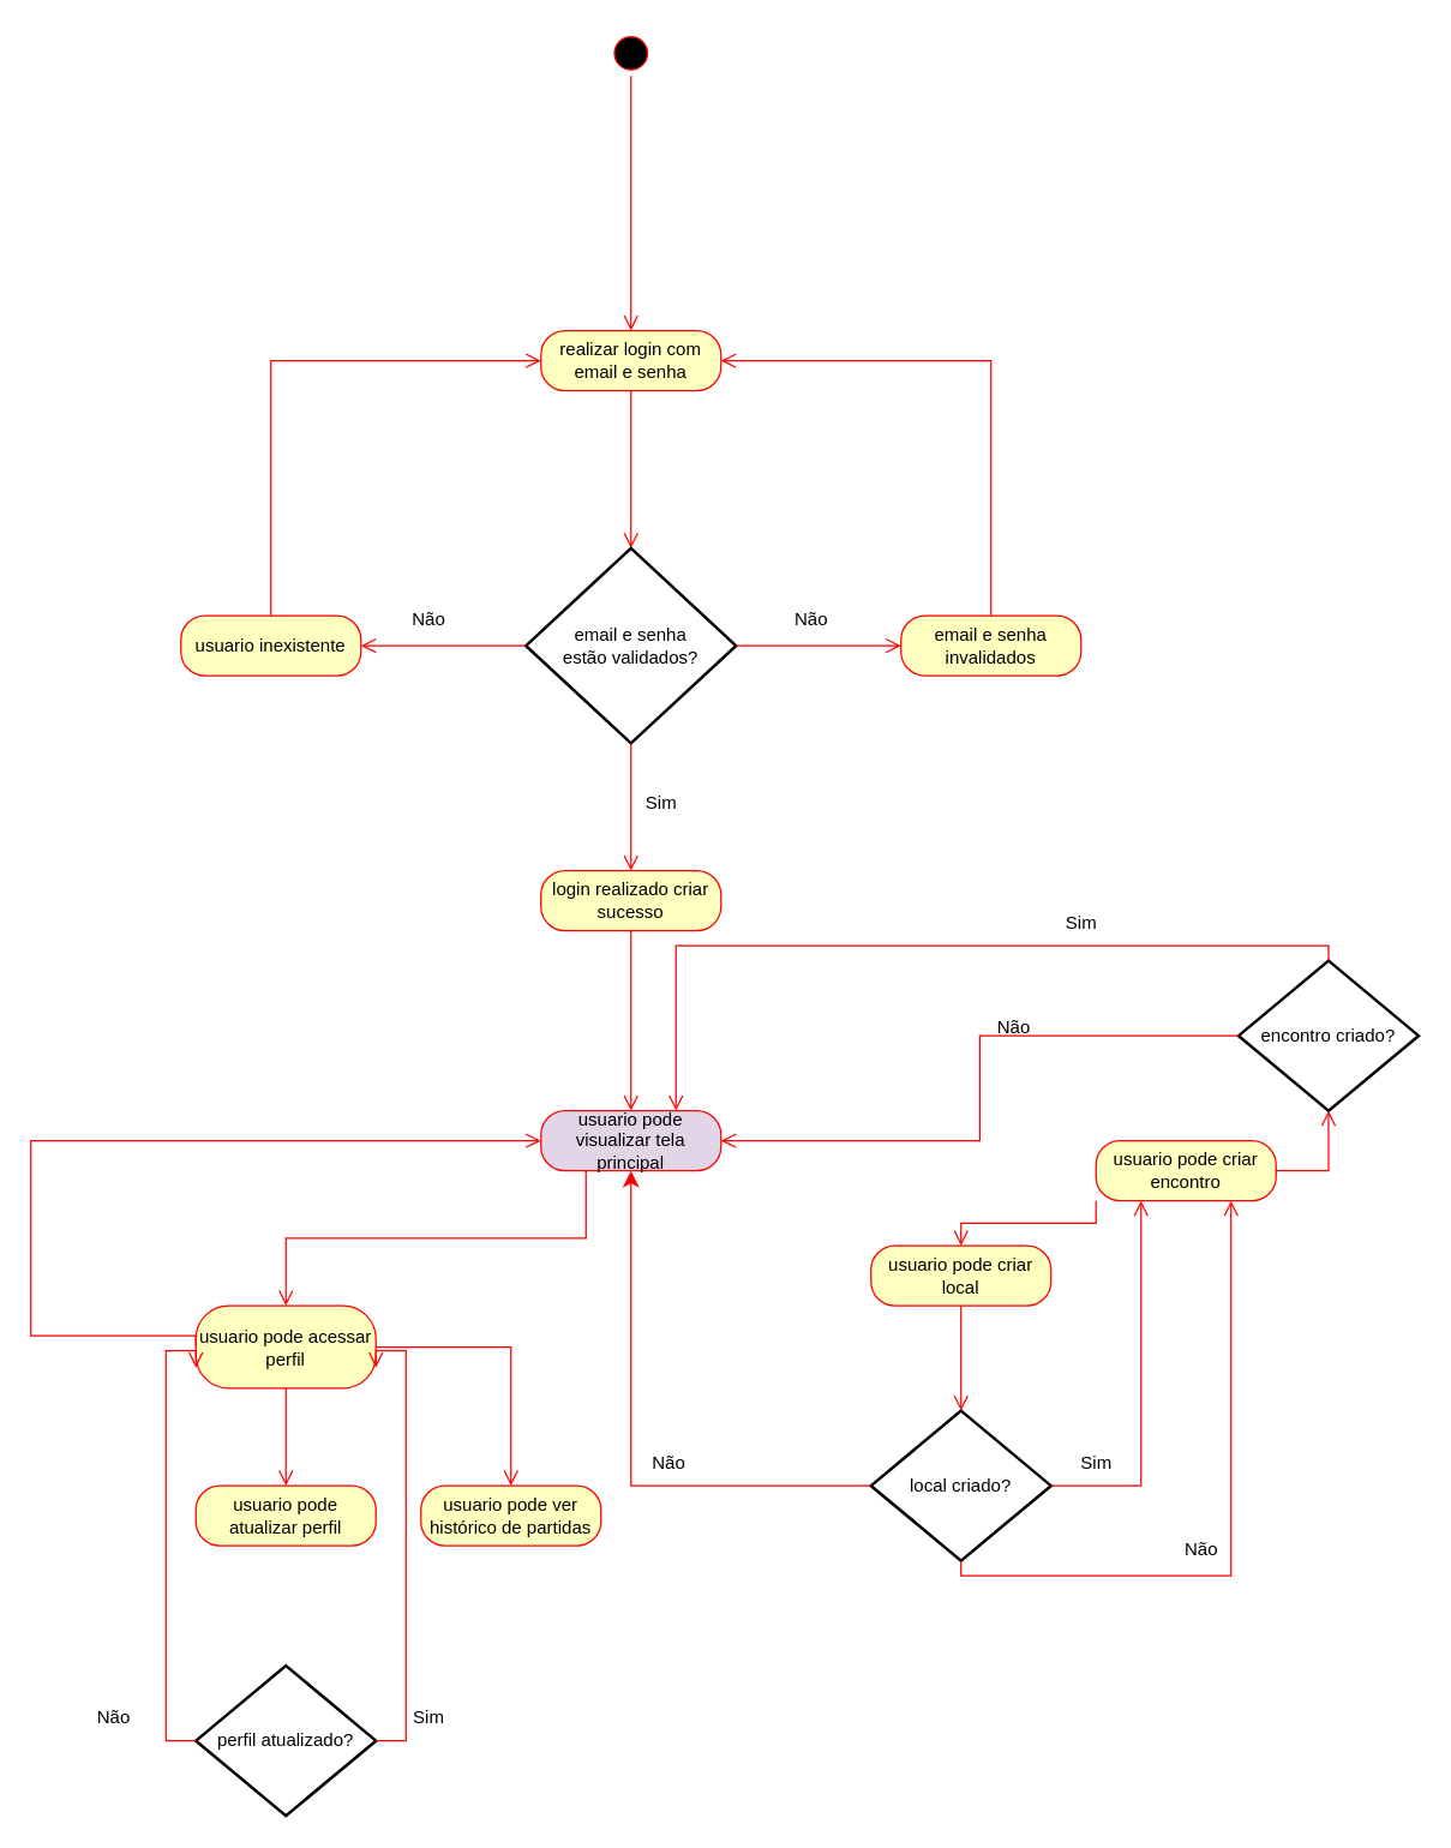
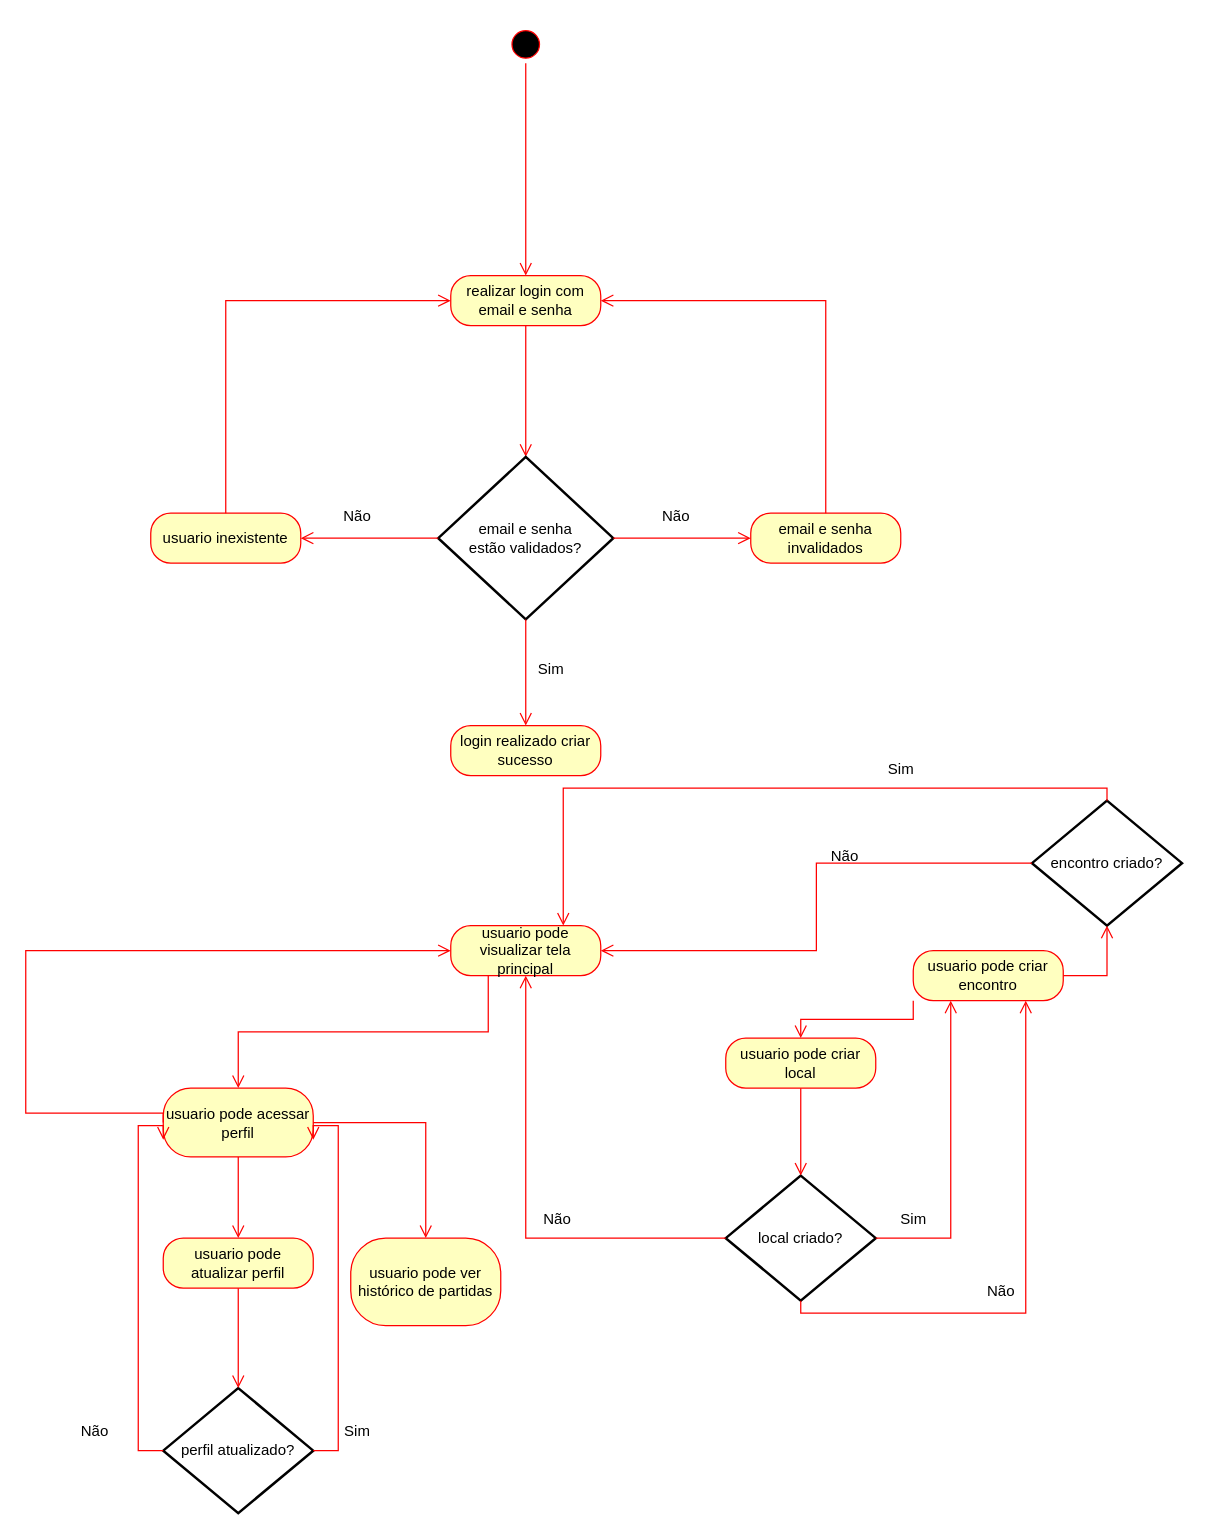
- <mxCell id="14" value="" style="edgeStyle=orthogonalEdgeStyle;html=1;verticalAlign=bottom;endArrow=open;endSize=8;strokeColor=#ff0000;rounded=0;entryX=0.5;entryY=0;entryDx=0;entryDy=0;exitX=0.5;exitY=1;exitDx=0;exitDy=0;" edge="1" parent="1" source="11" target="13"><mxGeometry relative="1" as="geometry"><mxPoint x="539.5" y="620" as="targetPoint" /><mxPoint x="539.5" y="530" as="sourcePoint" /></mxGeometry></mxCell>
- <mxCell id="13" value="usuario pode visualizar tela principal" style="rounded=1;whiteSpace=wrap;html=1;arcSize=40;fontColor=#000000;fillColor=#e1d5e7;strokeColor=#ff0000;" vertex="1" parent="1"><mxGeometry x="360" y="740" width="120" height="40" as="geometry" /></mxCell>
+ <mxCell id="13" value="usuario pode visualizar tela principal" style="rounded=1;whiteSpace=wrap;html=1;arcSize=40;fontColor=#000000;fillColor=#ffffc0;strokeColor=#ff0000;" vertex="1" parent="1"><mxGeometry x="360" y="740" width="120" height="40" as="geometry" /></mxCell>
- <mxCell id="37" value="" style="edgeStyle=orthogonalEdgeStyle;html=1;verticalAlign=bottom;endArrow=classic;endSize=8;strokeColor=#ff0000;rounded=0;entryX=0.5;entryY=1;entryDx=0;entryDy=0;exitX=0;exitY=0.5;exitDx=0;exitDy=0;exitPerimeter=0;" edge="1" parent="1" source="29" target="13"><mxGeometry relative="1" as="geometry"><mxPoint x="540" y="900" as="targetPoint" /><mxPoint x="400" y="1170" as="sourcePoint" /></mxGeometry></mxCell>
+ <mxCell id="37" value="" style="edgeStyle=orthogonalEdgeStyle;html=1;verticalAlign=bottom;endArrow=open;endSize=8;strokeColor=#ff0000;rounded=0;entryX=0.5;entryY=1;entryDx=0;entryDy=0;exitX=0;exitY=0.5;exitDx=0;exitDy=0;exitPerimeter=0;" edge="1" parent="1" source="29" target="13"><mxGeometry relative="1" as="geometry"><mxPoint x="540" y="900" as="targetPoint" /><mxPoint x="400" y="1170" as="sourcePoint" /></mxGeometry></mxCell>
- <mxCell id="41" value="usuario pode ver histórico de partidas" style="rounded=1;whiteSpace=wrap;html=1;arcSize=40;fontColor=#000000;fillColor=#ffffc0;strokeColor=#ff0000;" vertex="1" parent="1"><mxGeometry x="280" y="990" width="120" height="40" as="geometry" /></mxCell>
+ <mxCell id="41" value="usuario pode ver histórico de partidas" style="rounded=1;whiteSpace=wrap;html=1;arcSize=40;fontColor=#000000;fillColor=#ffffc0;strokeColor=#ff0000;" vertex="1" parent="1"><mxGeometry x="280" y="990" width="120" height="70" as="geometry" /></mxCell>
+ <mxCell id="45" value="" style="edgeStyle=orthogonalEdgeStyle;html=1;verticalAlign=bottom;endArrow=open;endSize=8;strokeColor=#ff0000;rounded=0;exitX=0.5;exitY=1;exitDx=0;exitDy=0;entryX=0.5;entryY=0;entryDx=0;entryDy=0;entryPerimeter=0;" edge="1" parent="1" source="40" target="44"><mxGeometry relative="1" as="geometry"><mxPoint x="220" y="1020" as="targetPoint" /><mxPoint x="220" y="940" as="sourcePoint" /><Array as="points"><mxPoint x="190" y="1080" /><mxPoint x="190" y="1080" /></Array></mxGeometry></mxCell>
